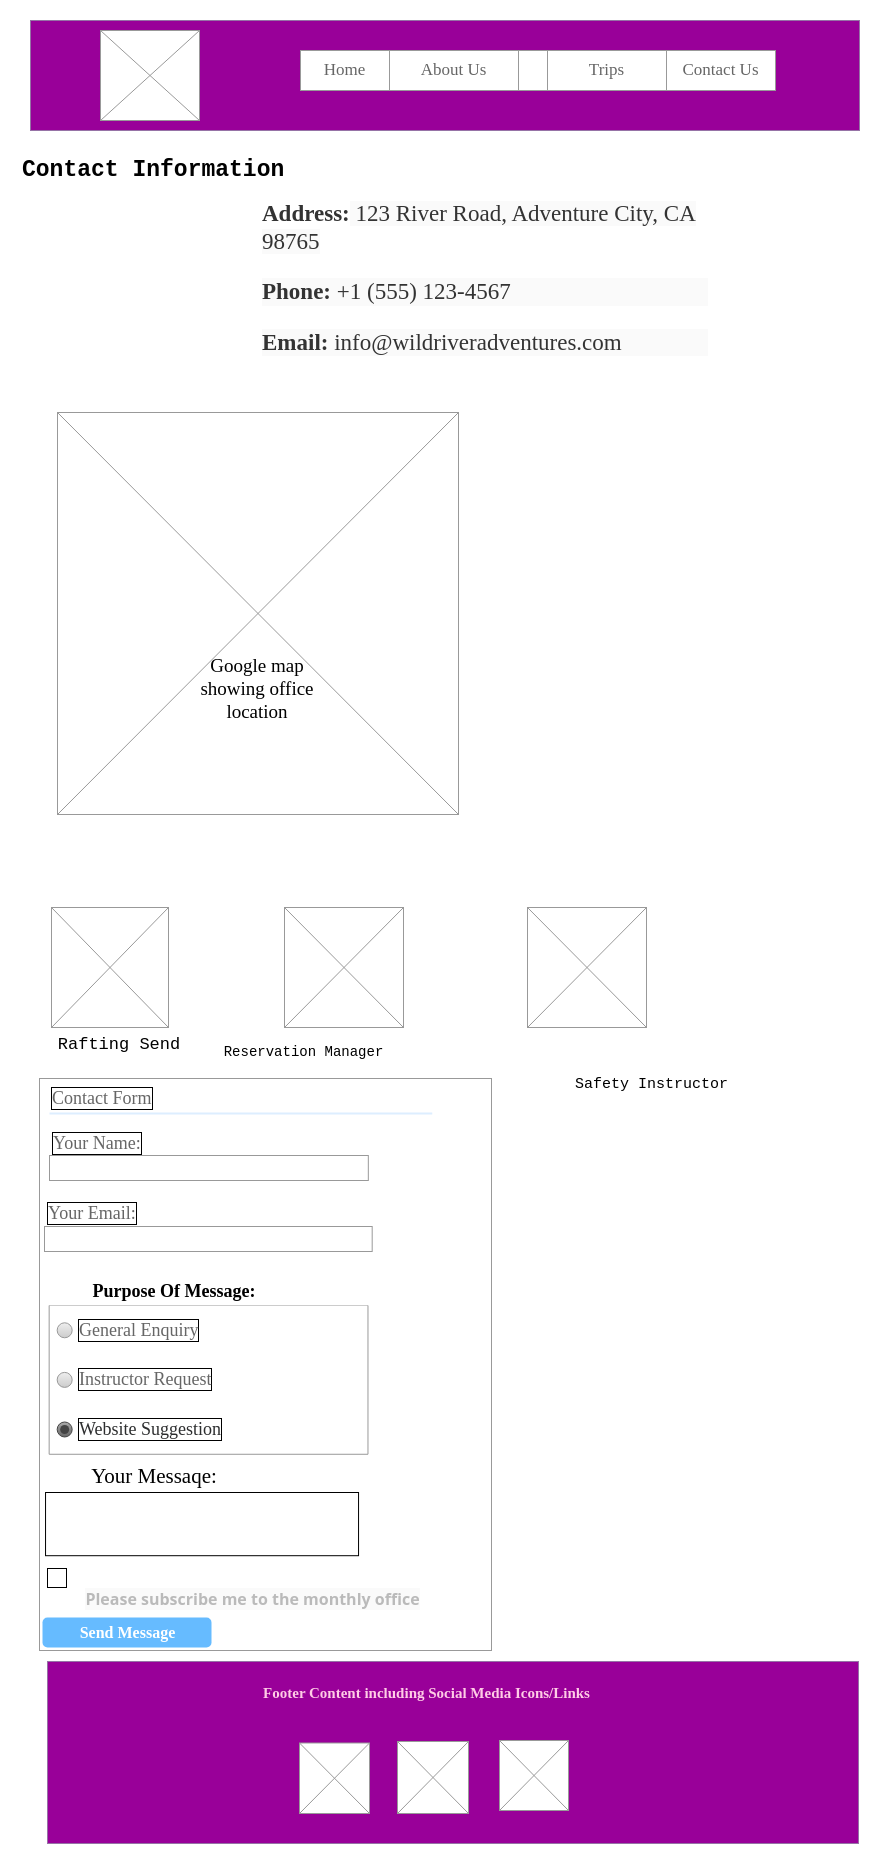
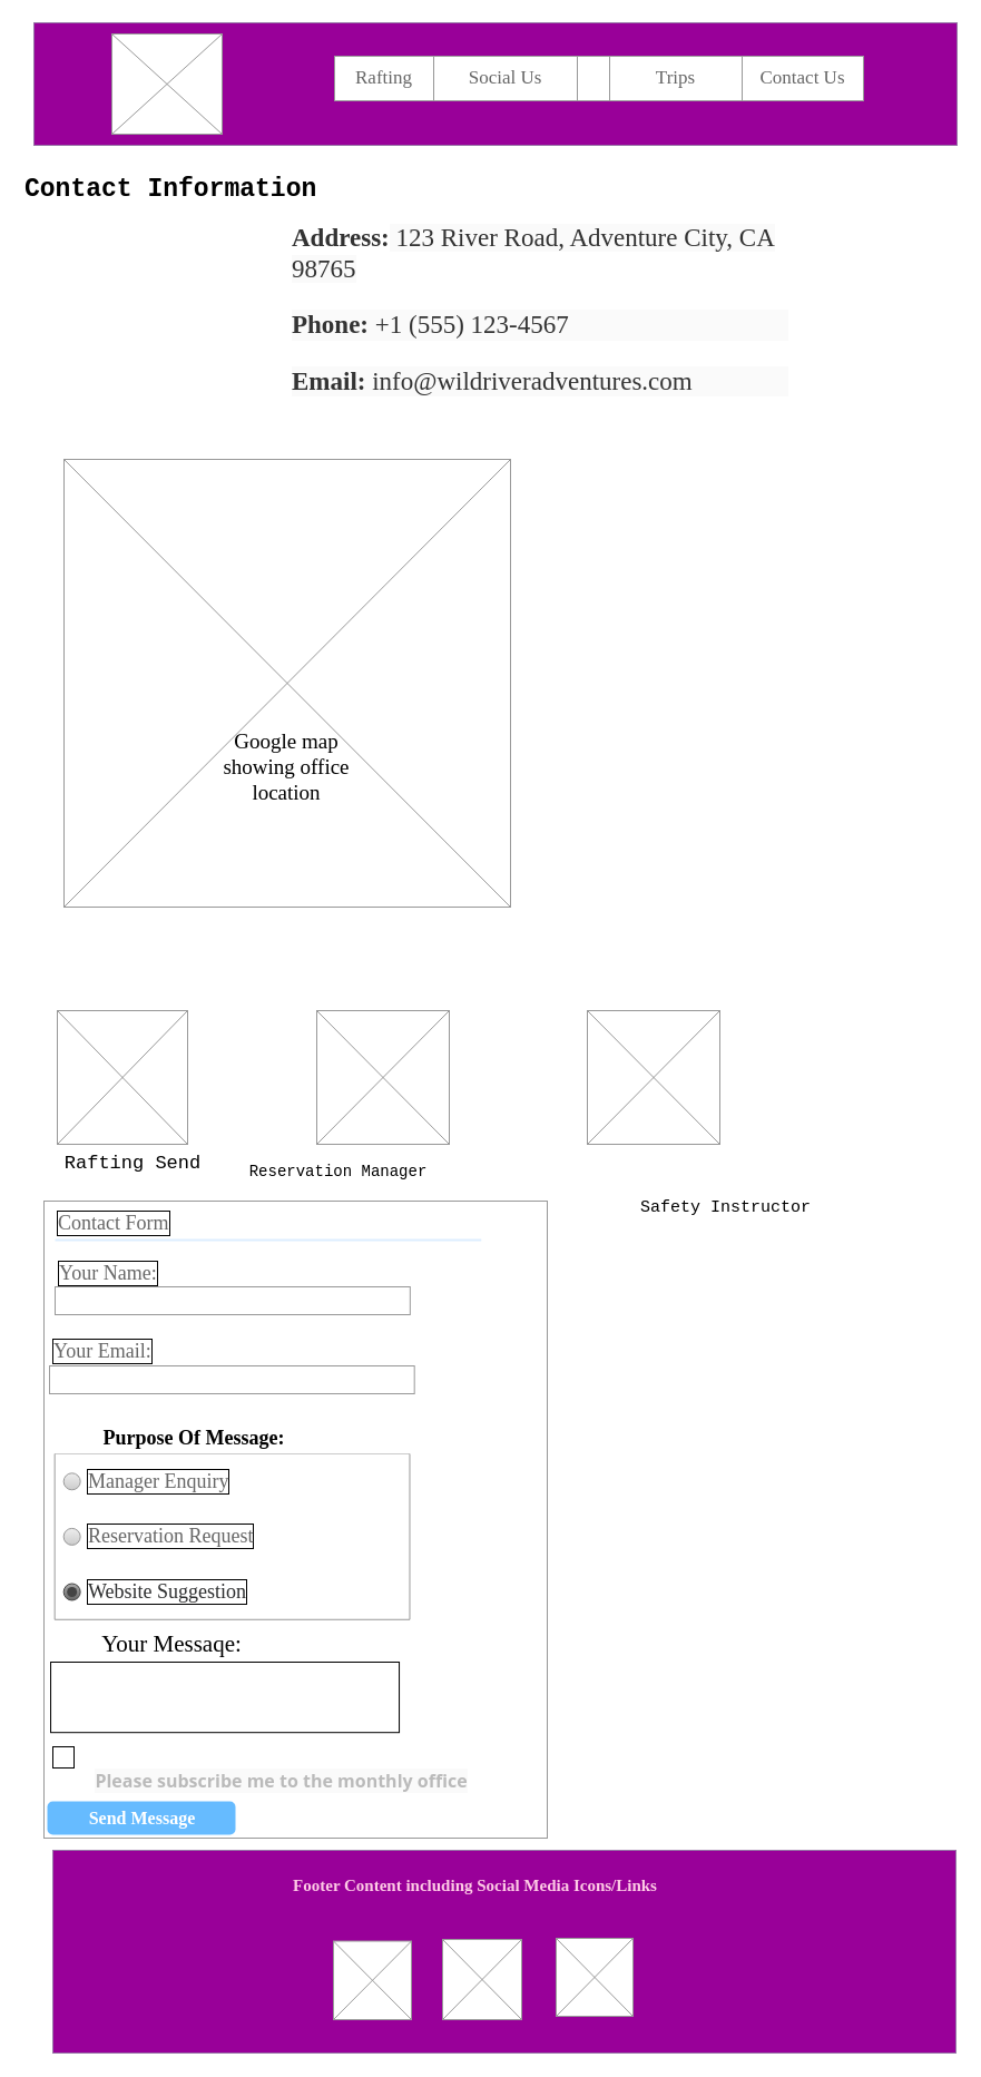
- <mxCell id="5" value="Home" style="text;strokeColor=inherit;align=center;verticalAlign=middle;spacingLeft=10;spacingRight=10;overflow=hidden;points=[[0,0.5],[1,0.5]];portConstraint=eastwest;rotatable=0;whiteSpace=wrap;html=1;fillColor=inherit;fontColor=inherit;fontSize=17;fontFamily=sans-serif;" parent="4" vertex="1"><mxGeometry width="89" height="40" as="geometry" /></mxCell>
+ <mxCell id="5" value="Rafting" style="text;strokeColor=inherit;align=center;verticalAlign=middle;spacingLeft=10;spacingRight=10;overflow=hidden;points=[[0,0.5],[1,0.5]];portConstraint=eastwest;rotatable=0;whiteSpace=wrap;html=1;fillColor=inherit;fontColor=inherit;fontSize=17;fontFamily=sans-serif;" parent="4" vertex="1"><mxGeometry width="89" height="40" as="geometry" /></mxCell>
- <mxCell id="7" value="About Us" style="text;strokeColor=inherit;align=center;verticalAlign=middle;spacingLeft=10;spacingRight=10;overflow=hidden;points=[[0,0.5],[1,0.5]];portConstraint=eastwest;rotatable=0;whiteSpace=wrap;html=1;fillColor=inherit;fontColor=inherit;fontSize=17;fontFamily=sans-serif;" parent="4" vertex="1"><mxGeometry x="89" width="129" height="40" as="geometry" /></mxCell>
+ <mxCell id="7" value="Social Us" style="text;strokeColor=inherit;align=center;verticalAlign=middle;spacingLeft=10;spacingRight=10;overflow=hidden;points=[[0,0.5],[1,0.5]];portConstraint=eastwest;rotatable=0;whiteSpace=wrap;html=1;fillColor=inherit;fontColor=inherit;fontSize=17;fontFamily=sans-serif;" parent="4" vertex="1"><mxGeometry x="89" width="129" height="40" as="geometry" /></mxCell>
- <mxCell id="20" value="General Enquiry" style="text;strokeColor=none;align=left;verticalAlign=middle;spacingLeft=27;spacingRight=10;overflow=hidden;points=[[0,0.5],[1,0.5]];portConstraint=eastwest;rotatable=0;whiteSpace=wrap;html=1;fillColor=none;fontColor=inherit;fontSize=18;fontFamily=sans-serif;labelBorderColor=default;" parent="19" vertex="1"><mxGeometry width="318.818" height="49.595" as="geometry" /></mxCell>
+ <mxCell id="20" value="Manager Enquiry" style="text;strokeColor=none;align=left;verticalAlign=middle;spacingLeft=27;spacingRight=10;overflow=hidden;points=[[0,0.5],[1,0.5]];portConstraint=eastwest;rotatable=0;whiteSpace=wrap;html=1;fillColor=none;fontColor=inherit;fontSize=18;fontFamily=sans-serif;labelBorderColor=default;" parent="19" vertex="1"><mxGeometry width="318.818" height="49.595" as="geometry" /></mxCell>
- <mxCell id="22" value="Instructor Request" style="text;strokeColor=none;align=left;verticalAlign=middle;spacingLeft=27;spacingRight=10;overflow=hidden;points=[[0,0.5],[1,0.5]];portConstraint=eastwest;rotatable=0;whiteSpace=wrap;html=1;rSize=5;fillColor=none;fontColor=inherit;fontSize=18;fontFamily=sans-serif;labelBorderColor=default;" parent="19" vertex="1"><mxGeometry y="49.595" width="318.818" height="49.595" as="geometry" /></mxCell>
+ <mxCell id="22" value="Reservation Request" style="text;strokeColor=none;align=left;verticalAlign=middle;spacingLeft=27;spacingRight=10;overflow=hidden;points=[[0,0.5],[1,0.5]];portConstraint=eastwest;rotatable=0;whiteSpace=wrap;html=1;rSize=5;fillColor=none;fontColor=inherit;fontSize=18;fontFamily=sans-serif;labelBorderColor=default;" parent="19" vertex="1"><mxGeometry y="49.595" width="318.818" height="49.595" as="geometry" /></mxCell>
